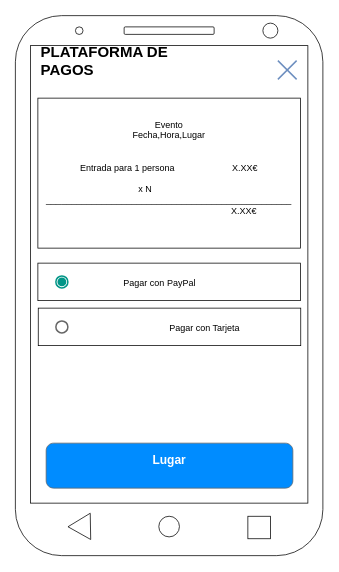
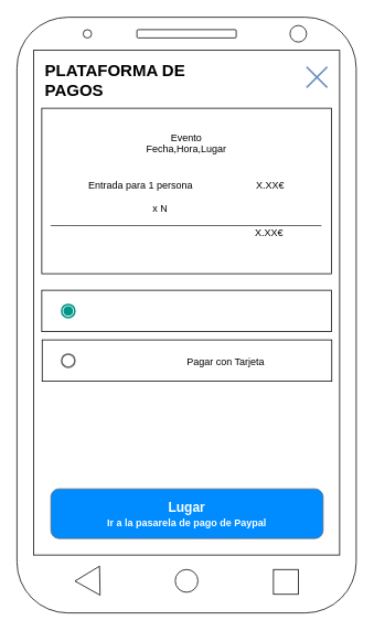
- <mxCell id="10" value="PLATAFORMA DE PAGOS" style="text;html=1;strokeColor=none;fillColor=none;align=left;verticalAlign=middle;whiteSpace=wrap;rounded=0;fontSize=20;fontStyle=1;fontColor=#000000;" vertex="1" parent="1"><mxGeometry x="52" y="70" width="224.87" height="20" as="geometry" /></mxCell>
+ <mxCell id="10" value="PLATAFORMA DE PAGOS" style="text;html=1;strokeColor=none;fillColor=none;align=left;verticalAlign=middle;whiteSpace=wrap;rounded=0;fontSize=20;fontStyle=1;fontColor=#000000;" vertex="1" parent="1"><mxGeometry x="52" y="85" width="224.87" height="20" as="geometry" /></mxCell>
- <mxCell id="20" value="Pagar con PayPal" style="text;html=1;strokeColor=none;fillColor=none;align=center;verticalAlign=middle;whiteSpace=wrap;rounded=0;" vertex="1" parent="1"><mxGeometry x="125" y="367" width="175" height="20" as="geometry" /></mxCell>
+ <mxCell id="15" value="Ir a la pasarela de pago de Paypal" style="strokeWidth=1;shadow=0;dashed=0;align=center;html=1;shape=mxgraph.mockup.anchor;fontSize=12;fontColor=#ffffff;fontStyle=1;whiteSpace=wrap;" vertex="1" parent="13"><mxGeometry y="36" width="329" height="12" as="geometry" /></mxCell>
